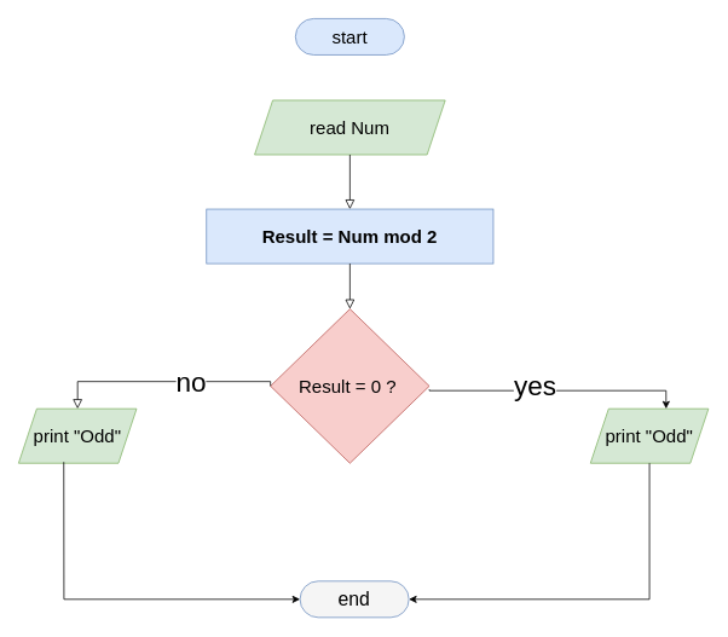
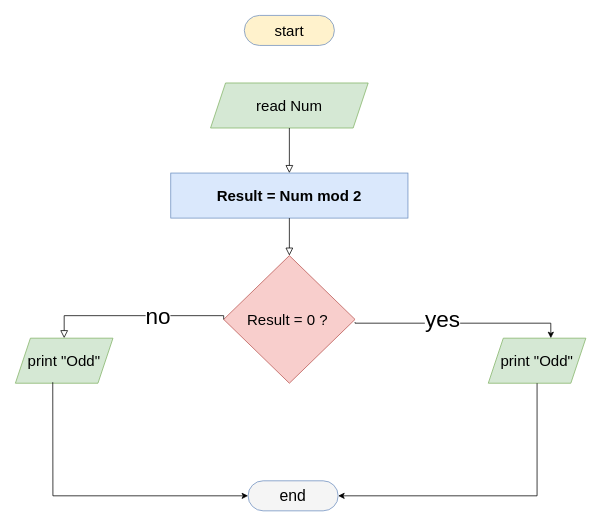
- <mxCell id="2" value="&lt;font style=&quot;font-size: 20px;&quot;&gt;start&lt;/font&gt;" style="rounded=1;whiteSpace=wrap;html=1;fontSize=12;glass=0;strokeWidth=1;shadow=0;arcSize=50;fillColor=#dae8fc;strokeColor=#6c8ebf;" vertex="1" parent="1"><mxGeometry x="325" y="20" width="120" height="40" as="geometry" /></mxCell>
+ <mxCell id="2" value="&lt;font style=&quot;font-size: 20px;&quot;&gt;start&lt;/font&gt;" style="rounded=1;whiteSpace=wrap;html=1;fontSize=12;glass=0;strokeWidth=1;shadow=0;arcSize=50;fillColor=#fff2cc;strokeColor=#6c8ebf;" vertex="1" parent="1"><mxGeometry x="325" y="20" width="120" height="40" as="geometry" /></mxCell>
